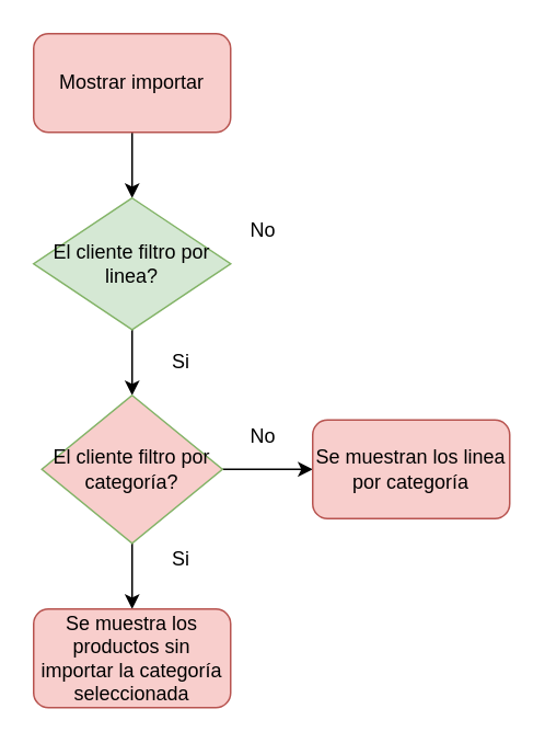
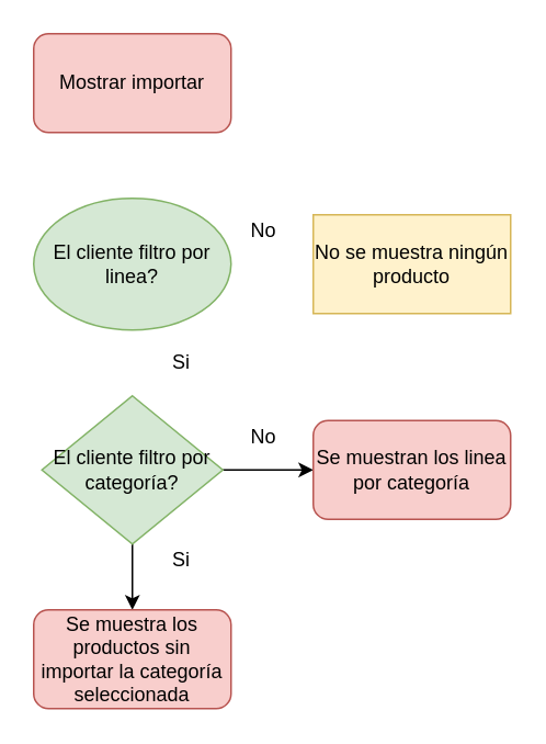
- <mxCell id="2" style="edgeStyle=orthogonalEdgeStyle;rounded=0;orthogonalLoop=1;jettySize=auto;html=1;entryX=0.5;entryY=0;entryDx=0;entryDy=0;" edge="1" parent="1" source="3" target="5"><mxGeometry relative="1" as="geometry" /></mxCell>
- <mxCell id="5" value="El cliente filtro por linea?" style="rhombus;whiteSpace=wrap;html=1;fillColor=#d5e8d4;strokeColor=#82b366;" vertex="1" parent="1"><mxGeometry x="20" y="120" width="120" height="80" as="geometry" /></mxCell>
+ <mxCell id="5" value="El cliente filtro por linea?" style="ellipse;whiteSpace=wrap;html=1;fillColor=#d5e8d4;strokeColor=#82b366;" vertex="1" parent="1"><mxGeometry x="20" y="120" width="120" height="80" as="geometry" /></mxCell>
+ <mxCell id="9" value="No se muestra ningún producto" style="rounded=0;whiteSpace=wrap;html=1;fillColor=#fff2cc;strokeColor=#d6b656;" vertex="1" parent="1"><mxGeometry x="190" y="130" width="120" height="60" as="geometry" /></mxCell>
- <mxCell id="4" style="edgeStyle=orthogonalEdgeStyle;rounded=0;orthogonalLoop=1;jettySize=auto;html=1;entryX=0.5;entryY=0;entryDx=0;entryDy=0;" edge="1" parent="1" source="5" target="8"><mxGeometry relative="1" as="geometry" /></mxCell>
- <mxCell id="8" value="El cliente filtro por categoría?" style="rhombus;whiteSpace=wrap;html=1;fillColor=#f8cecc;strokeColor=#82b366;" vertex="1" parent="1"><mxGeometry x="25" y="240" width="110" height="90" as="geometry" /></mxCell>
+ <mxCell id="8" value="El cliente filtro por categoría?" style="rhombus;whiteSpace=wrap;html=1;fillColor=#d5e8d4;strokeColor=#82b366;" vertex="1" parent="1"><mxGeometry x="25" y="240" width="110" height="90" as="geometry" /></mxCell>
